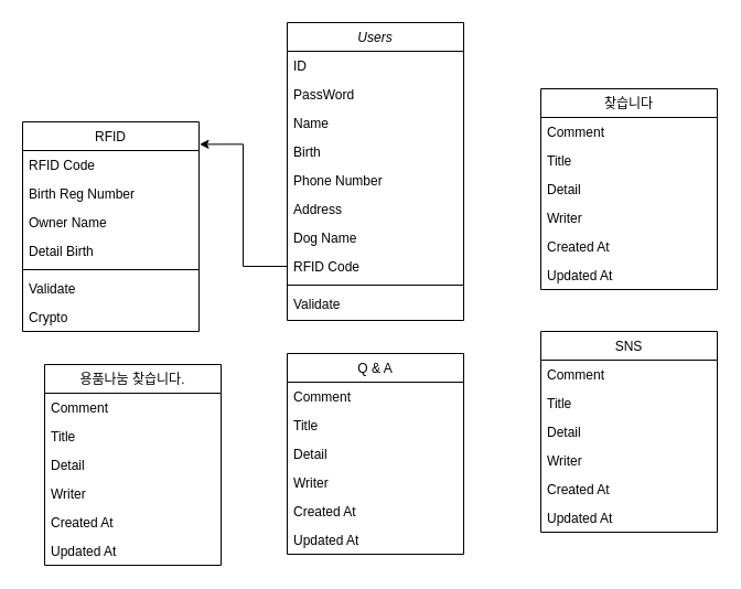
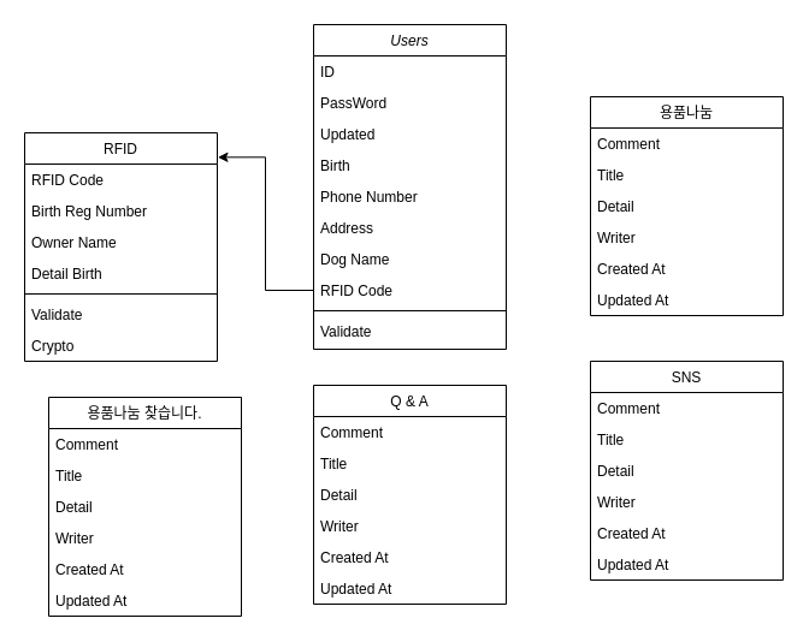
- <mxCell id="13" value="찾습니다" style="swimlane;fontStyle=0;align=center;verticalAlign=top;childLayout=stackLayout;horizontal=1;startSize=26;horizontalStack=0;resizeParent=1;resizeLast=0;collapsible=1;marginBottom=0;rounded=0;shadow=0;strokeWidth=1;" parent="1" vertex="1"><mxGeometry x="490" y="80" width="160" height="182" as="geometry"><mxRectangle x="550" y="140" width="160" height="26" as="alternateBounds" /></mxGeometry></mxCell>
+ <mxCell id="13" value="용품나눔" style="swimlane;fontStyle=0;align=center;verticalAlign=top;childLayout=stackLayout;horizontal=1;startSize=26;horizontalStack=0;resizeParent=1;resizeLast=0;collapsible=1;marginBottom=0;rounded=0;shadow=0;strokeWidth=1;" parent="1" vertex="1"><mxGeometry x="490" y="80" width="160" height="182" as="geometry"><mxRectangle x="550" y="140" width="160" height="26" as="alternateBounds" /></mxGeometry></mxCell>
- <mxCell id="5" value="Name" style="text;align=left;verticalAlign=top;spacingLeft=4;spacingRight=4;overflow=hidden;rotatable=0;points=[[0,0.5],[1,0.5]];portConstraint=eastwest;rounded=0;shadow=0;html=0;" vertex="1" parent="2"><mxGeometry y="78" width="160" height="26" as="geometry" /></mxCell>
+ <mxCell id="5" value="Updated" style="text;align=left;verticalAlign=top;spacingLeft=4;spacingRight=4;overflow=hidden;rotatable=0;points=[[0,0.5],[1,0.5]];portConstraint=eastwest;rounded=0;shadow=0;html=0;" vertex="1" parent="2"><mxGeometry y="78" width="160" height="26" as="geometry" /></mxCell>
